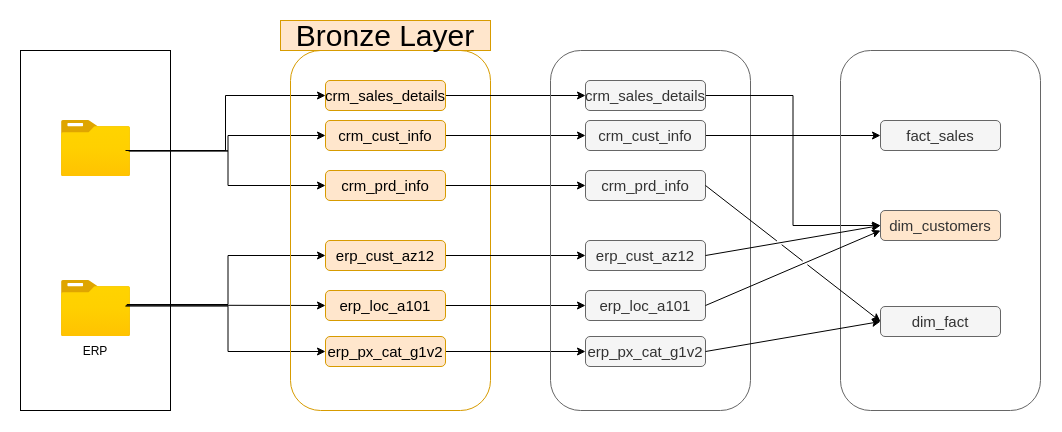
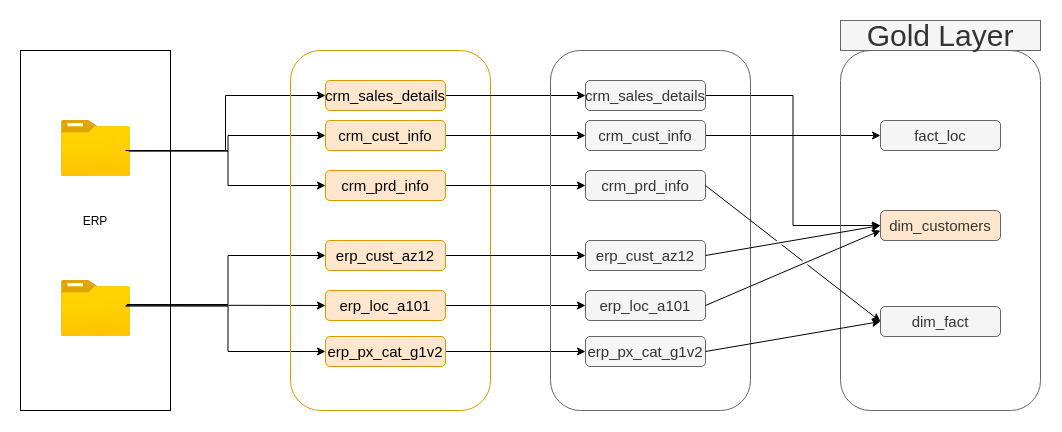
- <mxCell id="13" value="&lt;font style=&quot;font-size: 30px;&quot;&gt;Bronze Layer&lt;/font&gt;" style="text;html=1;align=center;verticalAlign=middle;whiteSpace=wrap;rounded=0;fillColor=#ffe6cc;strokeColor=#d79b00;" parent="1" vertex="1"><mxGeometry x="280" y="20" width="210" height="30" as="geometry" /></mxCell>
+ <mxCell id="36" value="&lt;font style=&quot;font-size: 30px;&quot;&gt;Gold Layer&lt;/font&gt;" style="text;html=1;align=center;verticalAlign=middle;whiteSpace=wrap;rounded=0;fillColor=#f5f5f5;strokeColor=#666666;fontColor=#333333;" vertex="1" parent="1"><mxGeometry x="840" y="20" width="200" height="30" as="geometry" /></mxCell>
- <mxCell id="37" value="&lt;font style=&quot;font-size: 15px;&quot;&gt;fact_sales&lt;/font&gt;" style="rounded=1;whiteSpace=wrap;html=1;fillColor=#f5f5f5;strokeColor=#666666;fontColor=#333333;" vertex="1" parent="1"><mxGeometry x="880" y="120" width="120" height="30" as="geometry" /></mxCell>
+ <mxCell id="37" value="&lt;font style=&quot;font-size: 15px;&quot;&gt;fact_loc&lt;/font&gt;" style="rounded=1;whiteSpace=wrap;html=1;fillColor=#f5f5f5;strokeColor=#666666;fontColor=#333333;" vertex="1" parent="1"><mxGeometry x="880" y="120" width="120" height="30" as="geometry" /></mxCell>
- <mxCell id="8" value="ERP" style="text;html=1;align=center;verticalAlign=middle;whiteSpace=wrap;rounded=0;" parent="1" vertex="1"><mxGeometry x="65" y="336" width="60" height="30" as="geometry" /></mxCell>
+ <mxCell id="8" value="ERP" style="text;html=1;align=center;verticalAlign=middle;whiteSpace=wrap;rounded=0;" parent="1" vertex="1"><mxGeometry x="65" y="206" width="60" height="30" as="geometry" /></mxCell>
